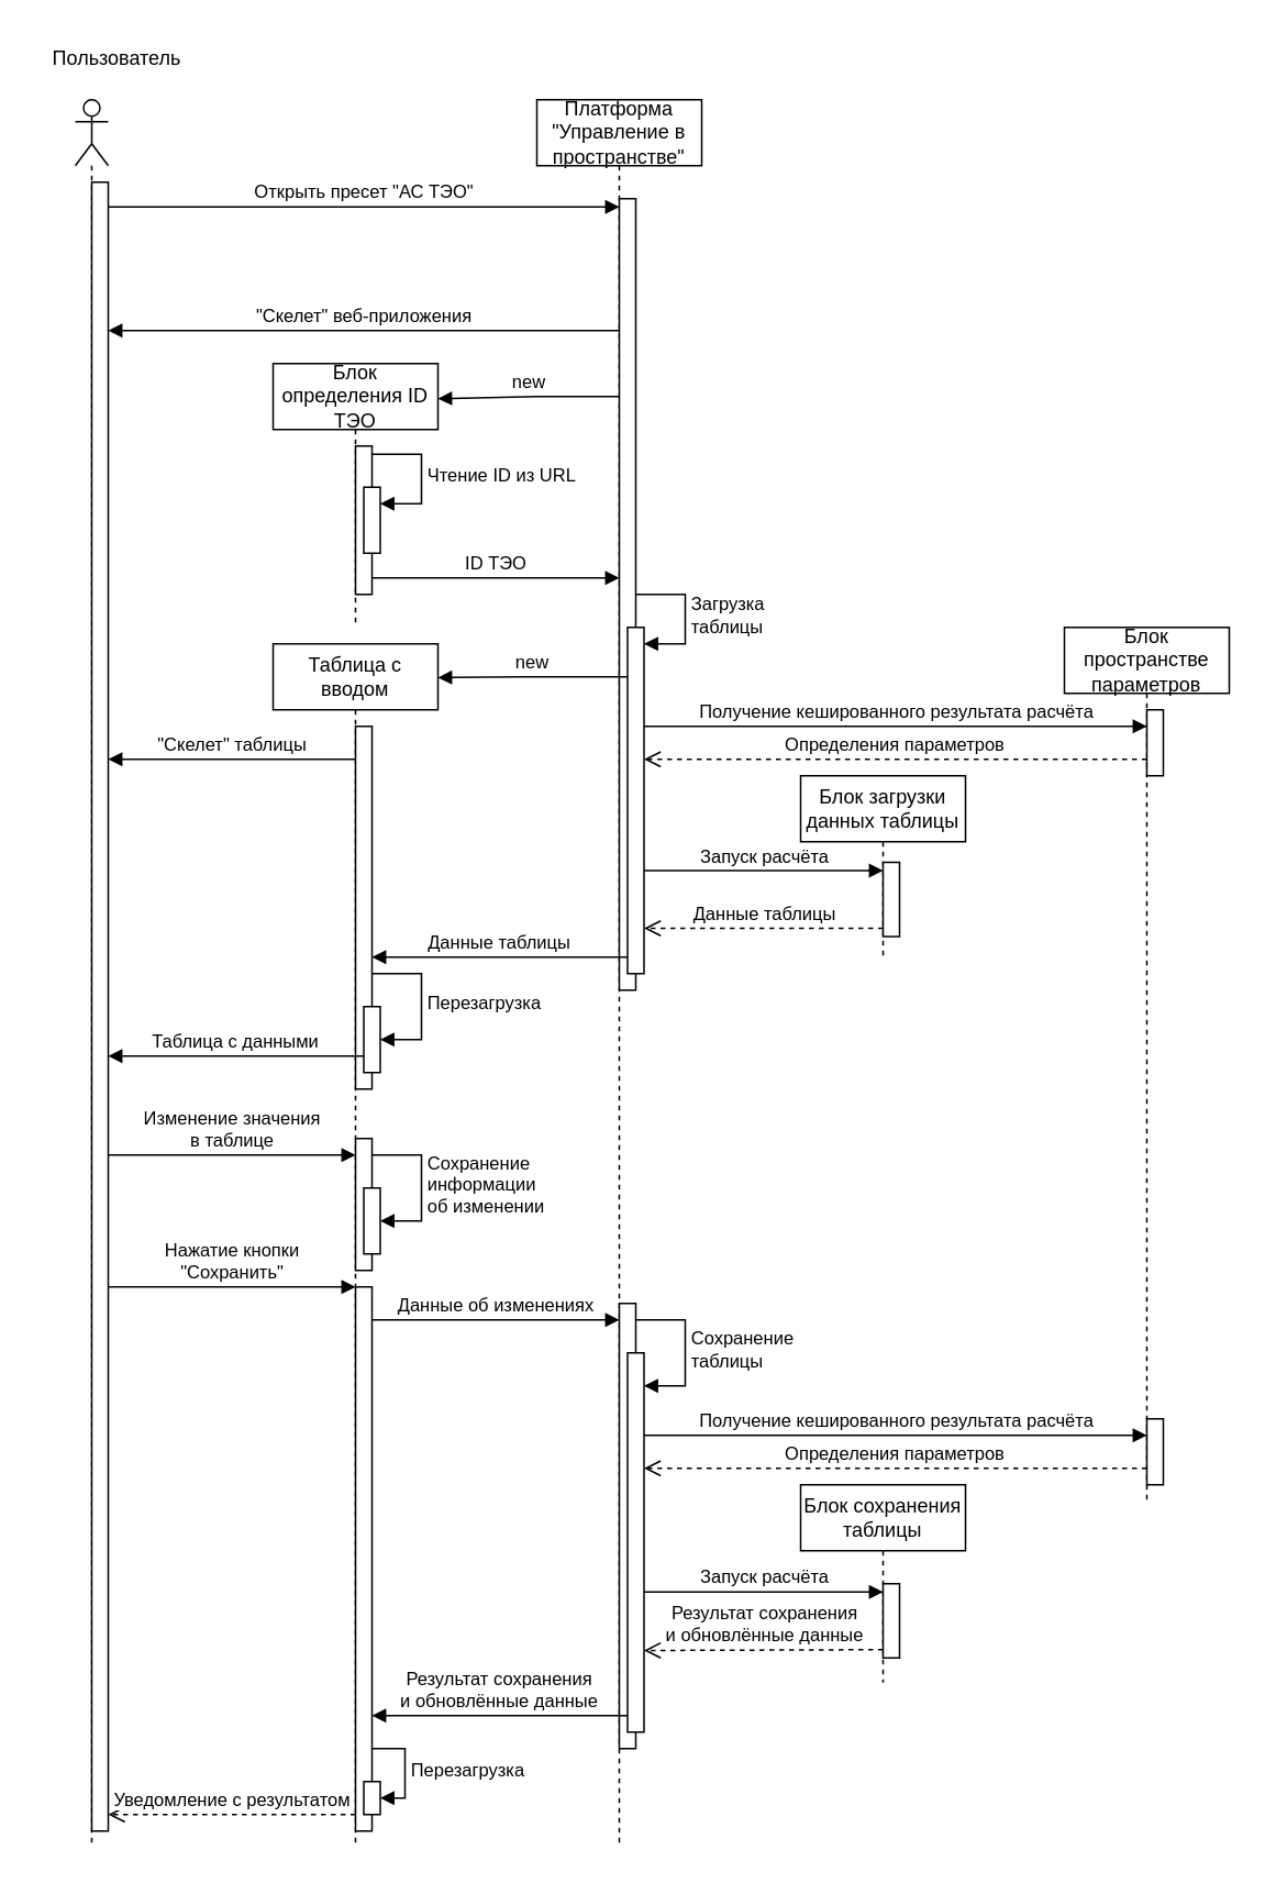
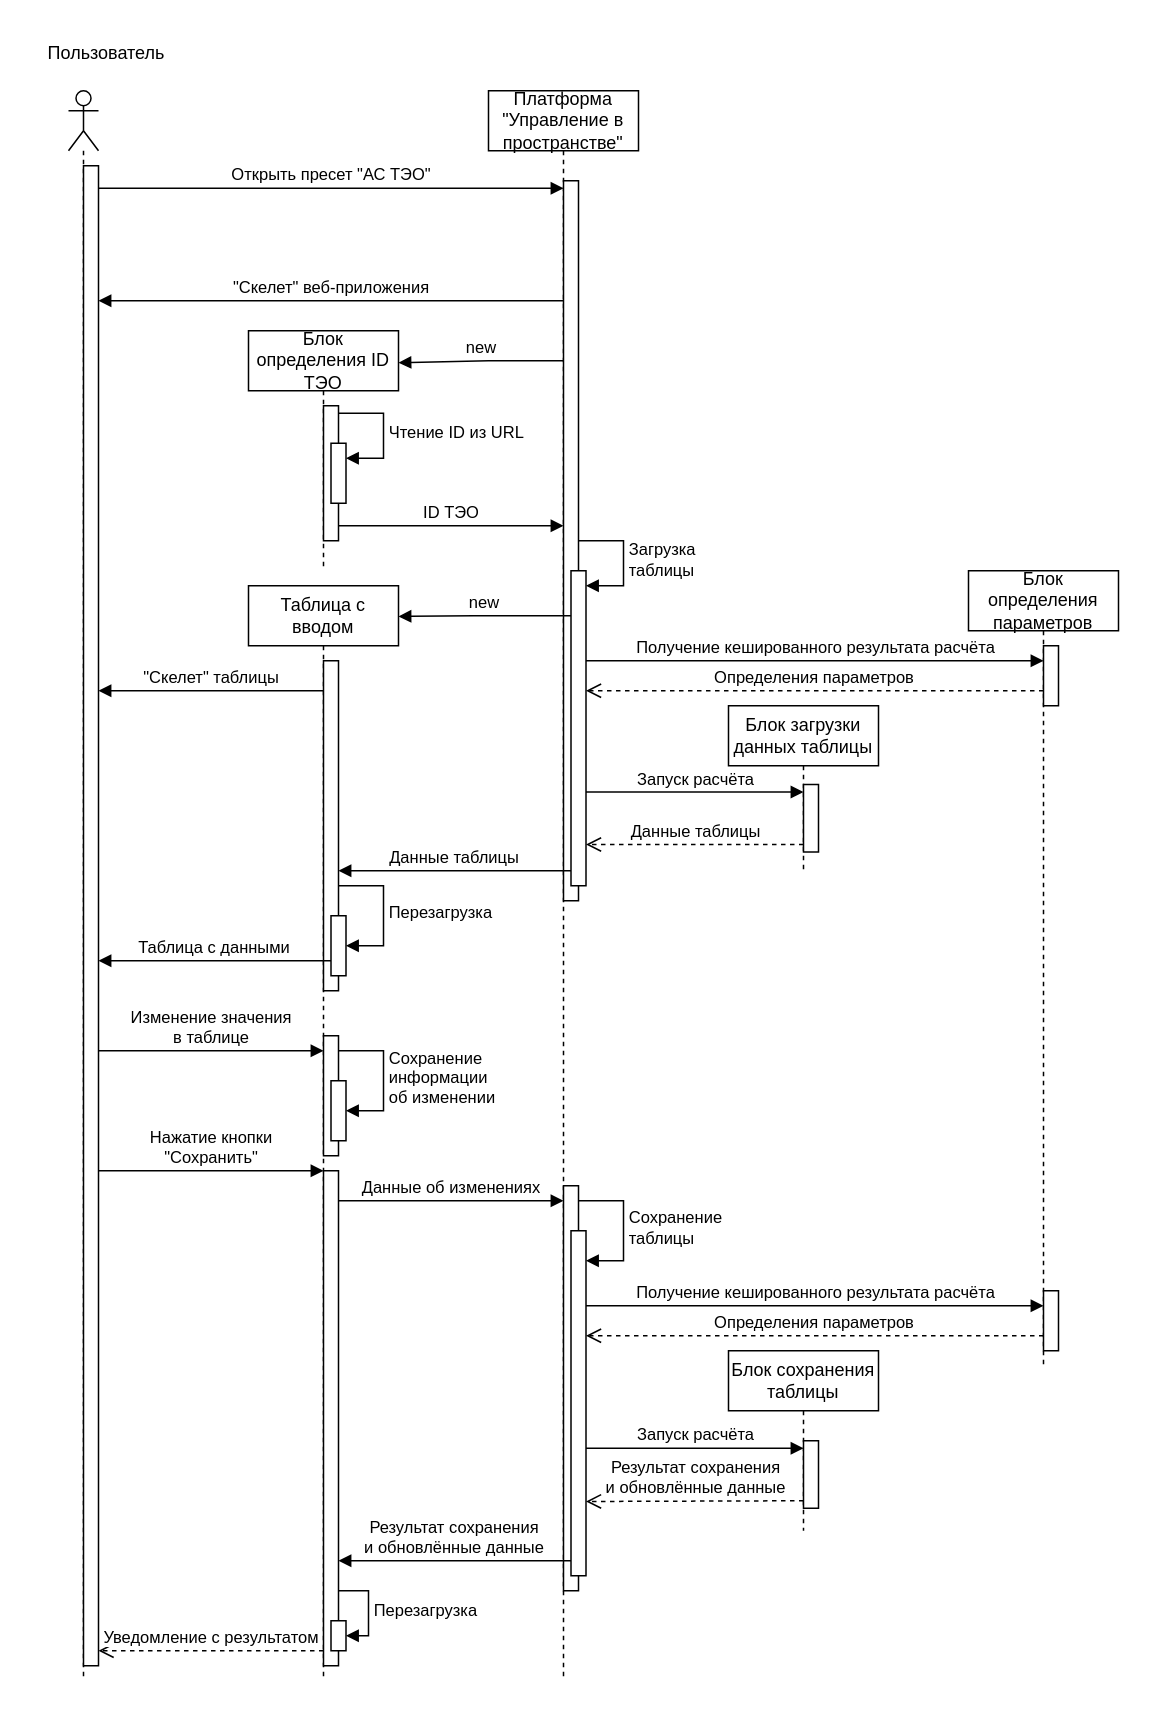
- <mxCell id="25" value="Блок пространстве параметров" style="shape=umlLifeline;perimeter=lifelinePerimeter;whiteSpace=wrap;html=1;container=1;dropTarget=0;collapsible=0;recursiveResize=0;outlineConnect=0;portConstraint=eastwest;newEdgeStyle={&quot;curved&quot;:0,&quot;rounded&quot;:0};" vertex="1" parent="1"><mxGeometry x="645" y="380" width="100" height="530" as="geometry" /></mxCell>
+ <mxCell id="25" value="Блок определения параметров" style="shape=umlLifeline;perimeter=lifelinePerimeter;whiteSpace=wrap;html=1;container=1;dropTarget=0;collapsible=0;recursiveResize=0;outlineConnect=0;portConstraint=eastwest;newEdgeStyle={&quot;curved&quot;:0,&quot;rounded&quot;:0};" vertex="1" parent="1"><mxGeometry x="645" y="380" width="100" height="530" as="geometry" /></mxCell>
